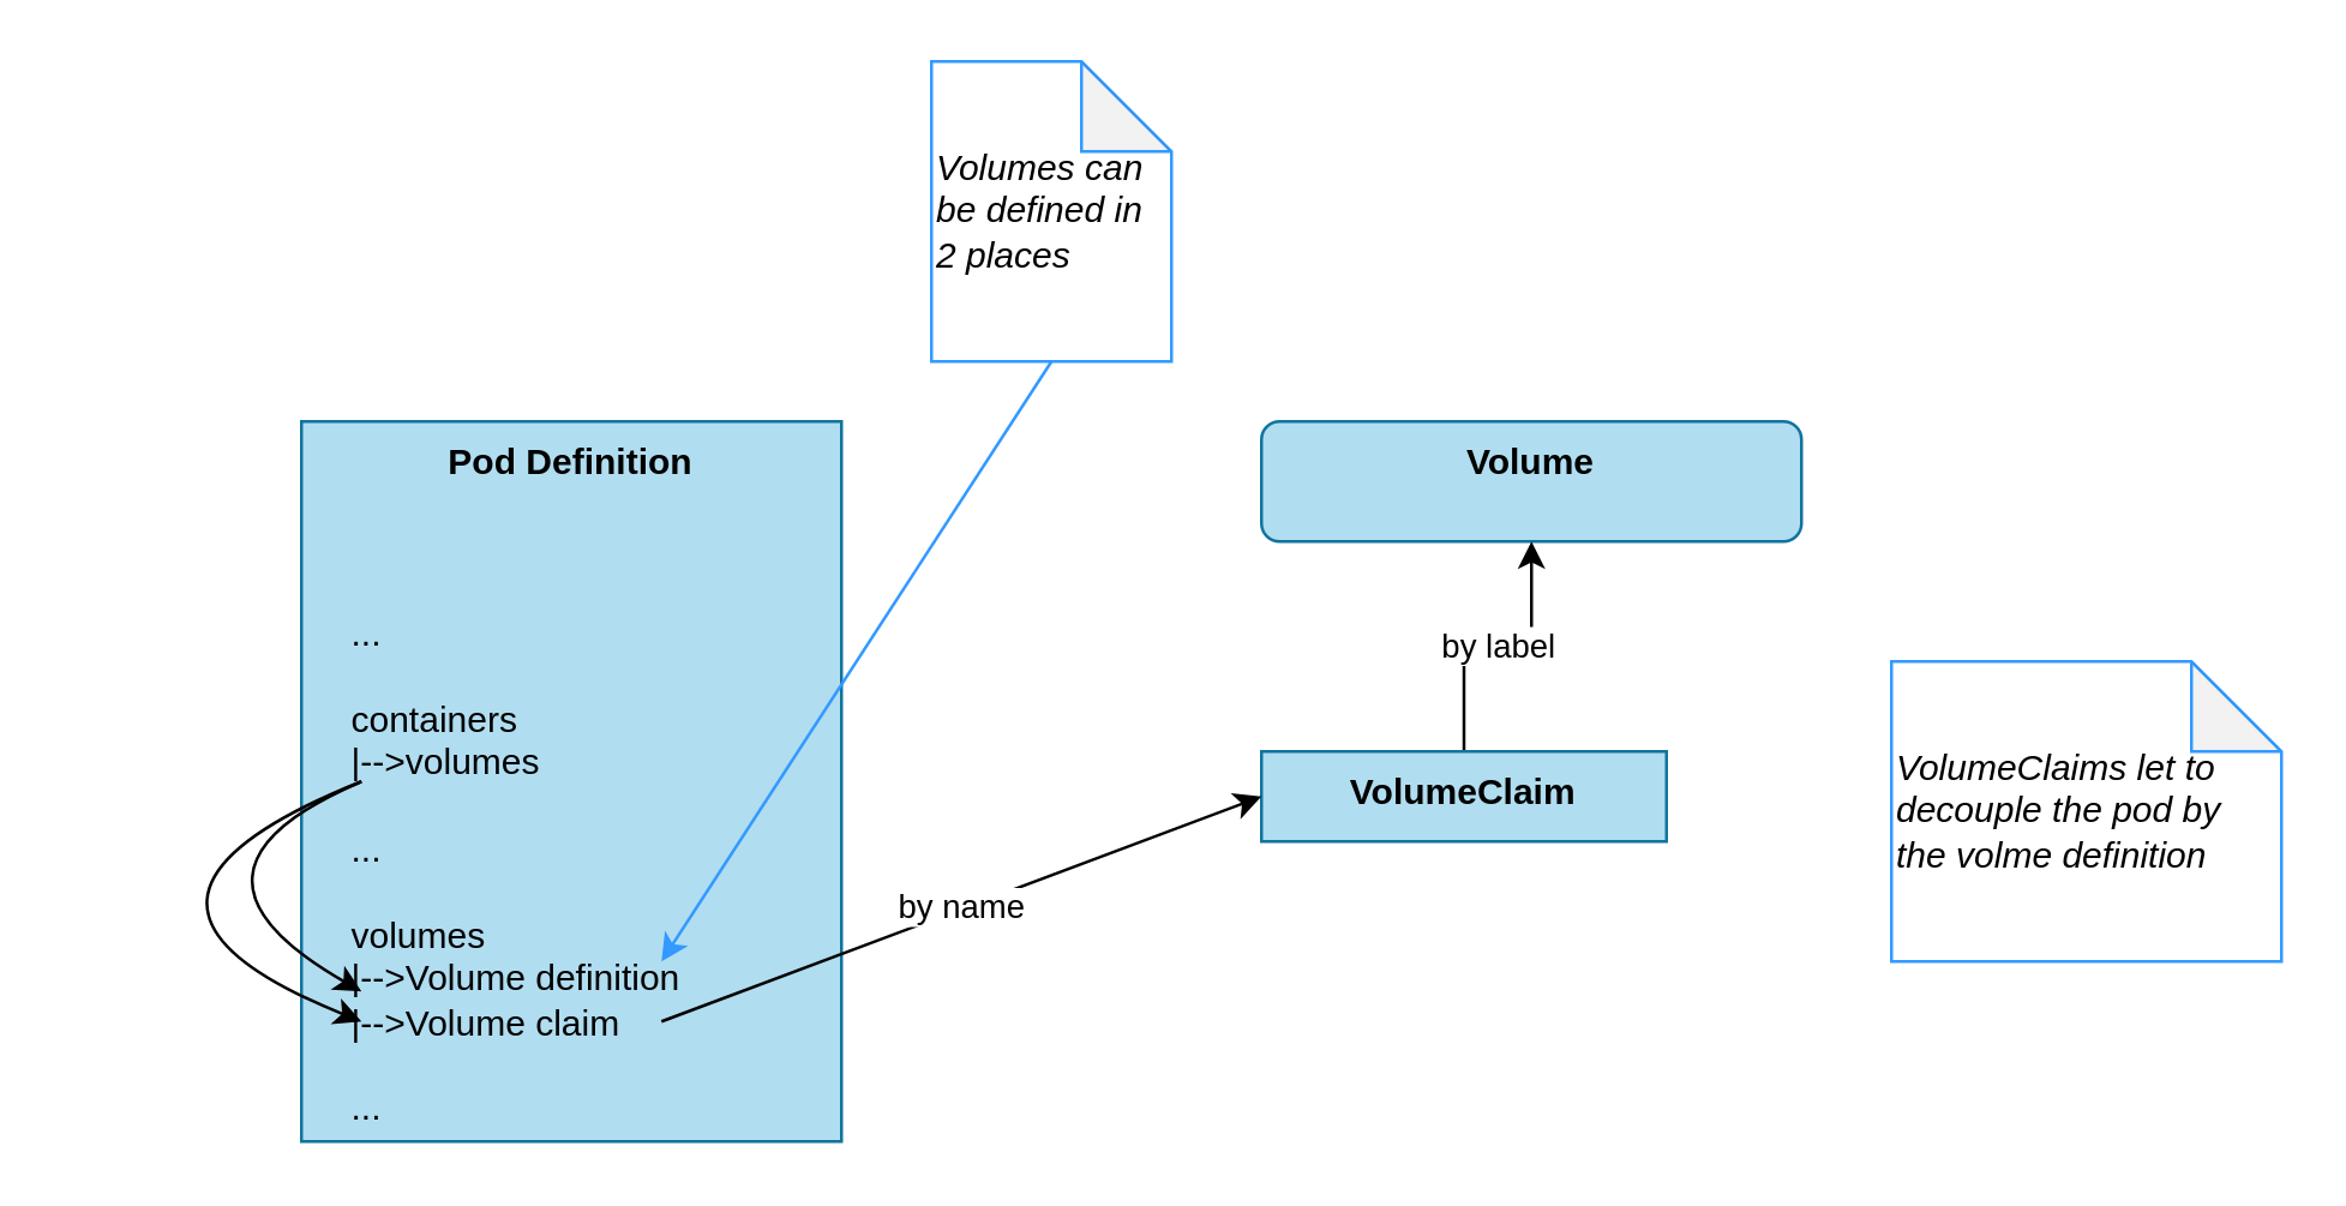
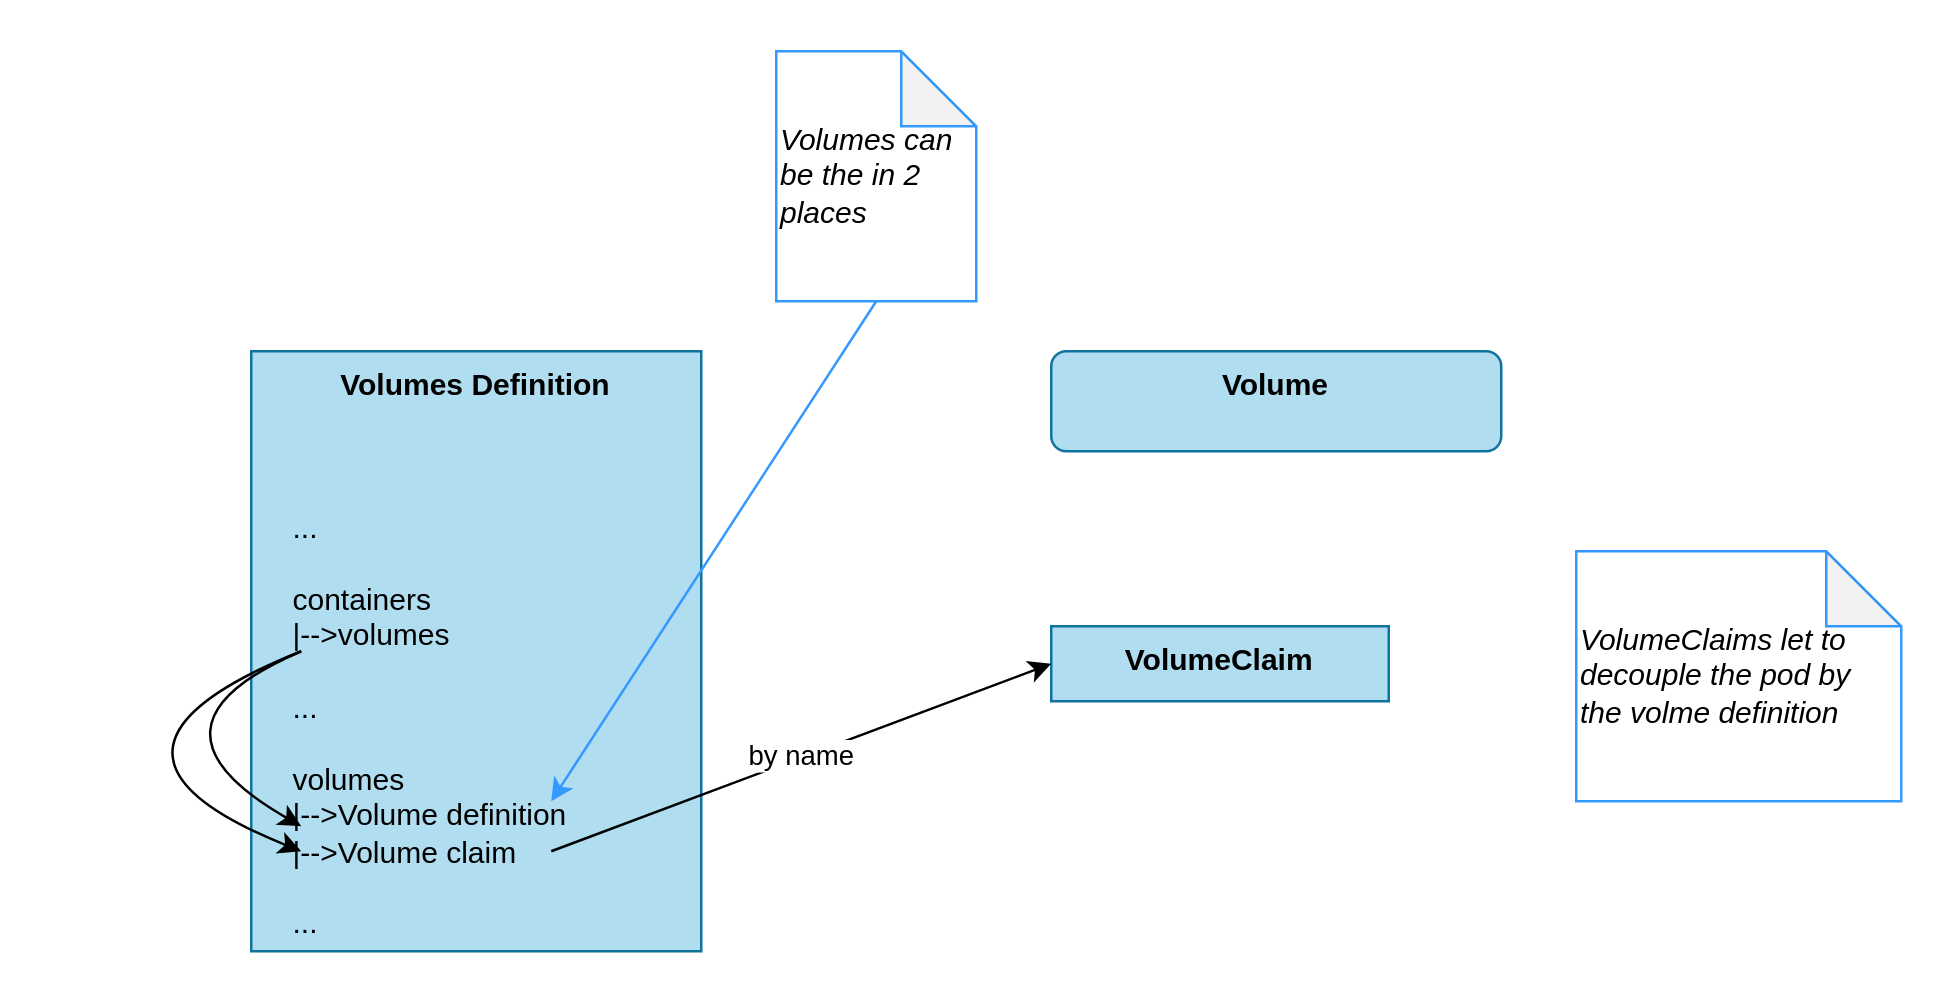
- <mxCell id="10" value="&lt;i&gt;Volumes can be defined in 2 places&lt;/i&gt;" style="shape=note;whiteSpace=wrap;html=1;backgroundOutline=1;darkOpacity=0.05;align=left;strokeColor=#3399FF;" vertex="1" parent="1"><mxGeometry x="310" y="20" width="80" height="100" as="geometry" /></mxCell>
+ <mxCell id="10" value="&lt;i&gt;Volumes can be the in 2 places&lt;/i&gt;" style="shape=note;whiteSpace=wrap;html=1;backgroundOutline=1;darkOpacity=0.05;align=left;strokeColor=#3399FF;" vertex="1" parent="1"><mxGeometry x="310" y="20" width="80" height="100" as="geometry" /></mxCell>
- <mxCell id="2" value="&lt;b&gt;Pod Definition&lt;/b&gt;" style="rounded=0;whiteSpace=wrap;html=1;verticalAlign=top;fillColor=#b1ddf0;strokeColor=#10739e;movable=0;resizable=0;rotatable=0;deletable=0;editable=0;connectable=0;" vertex="1" parent="1"><mxGeometry x="100" y="140" width="180" height="240" as="geometry" /></mxCell>
+ <mxCell id="2" value="&lt;b&gt;Volumes Definition&lt;/b&gt;" style="rounded=0;whiteSpace=wrap;html=1;verticalAlign=top;fillColor=#b1ddf0;strokeColor=#10739e;movable=0;resizable=0;rotatable=0;deletable=0;editable=0;connectable=0;" vertex="1" parent="1"><mxGeometry x="100" y="140" width="180" height="240" as="geometry" /></mxCell>
- <mxCell id="5" value="by label" style="edgeStyle=orthogonalEdgeStyle;rounded=0;orthogonalLoop=1;jettySize=auto;html=1;entryX=0.5;entryY=1;entryDx=0;entryDy=0;" edge="1" parent="1" source="6" target="4"><mxGeometry relative="1" as="geometry" /></mxCell>
